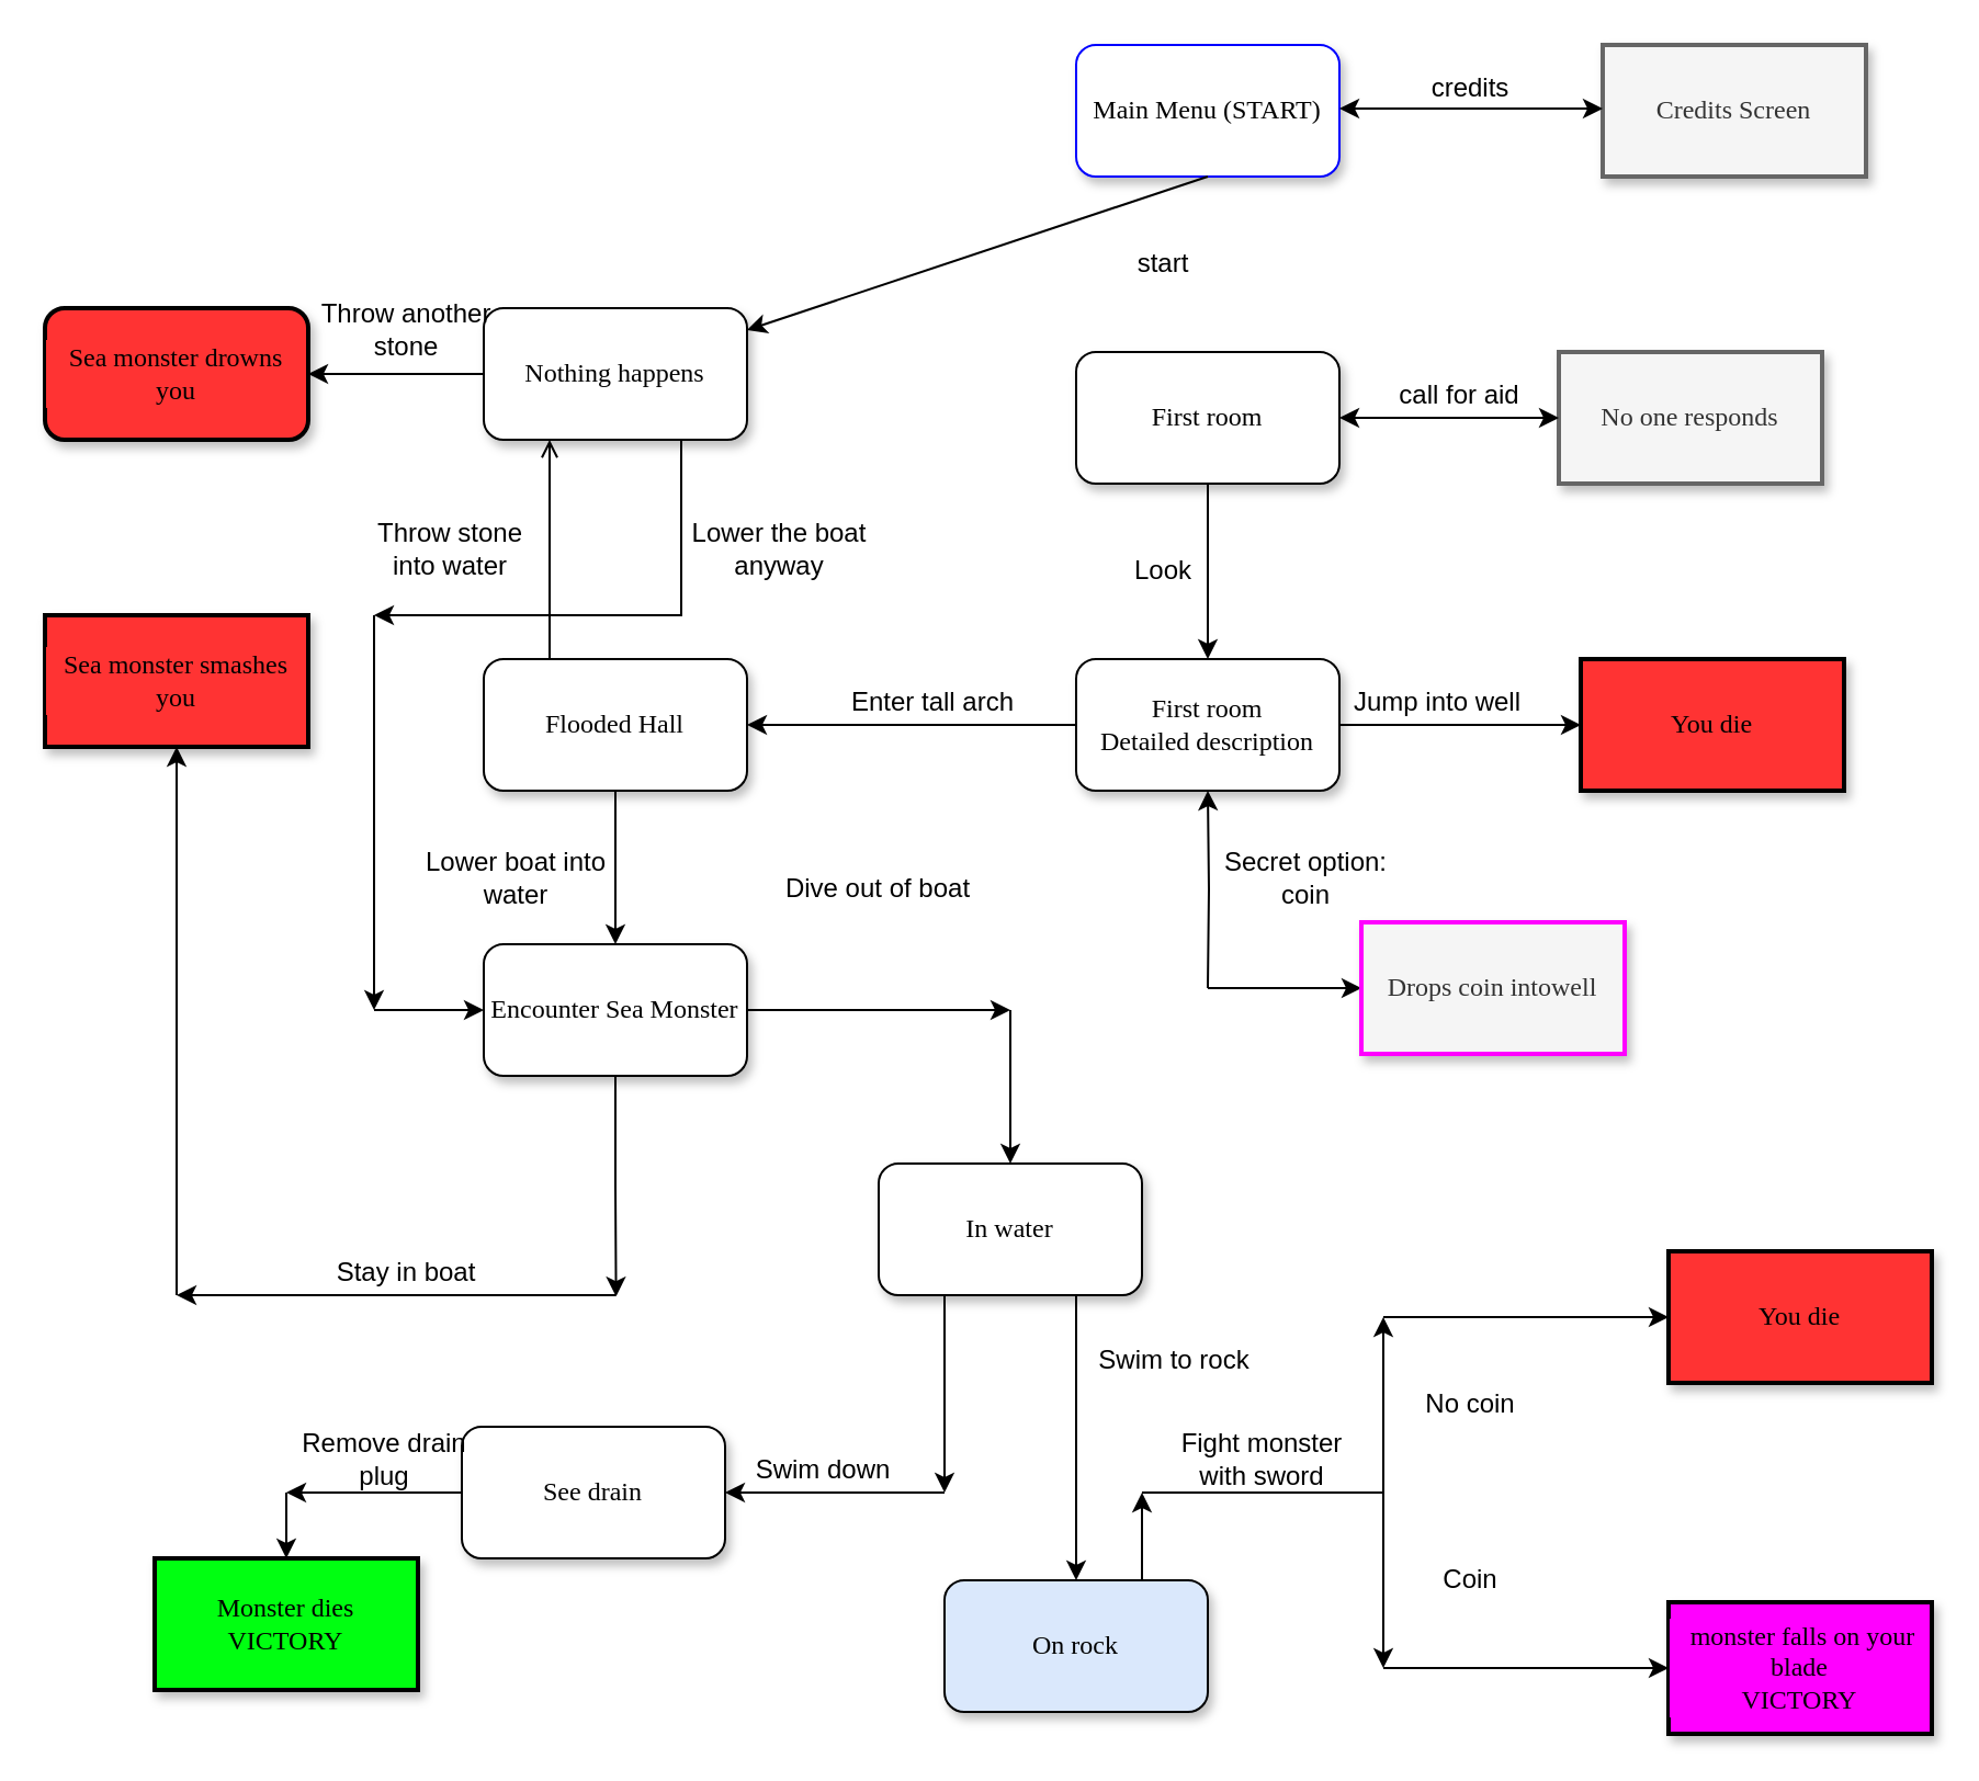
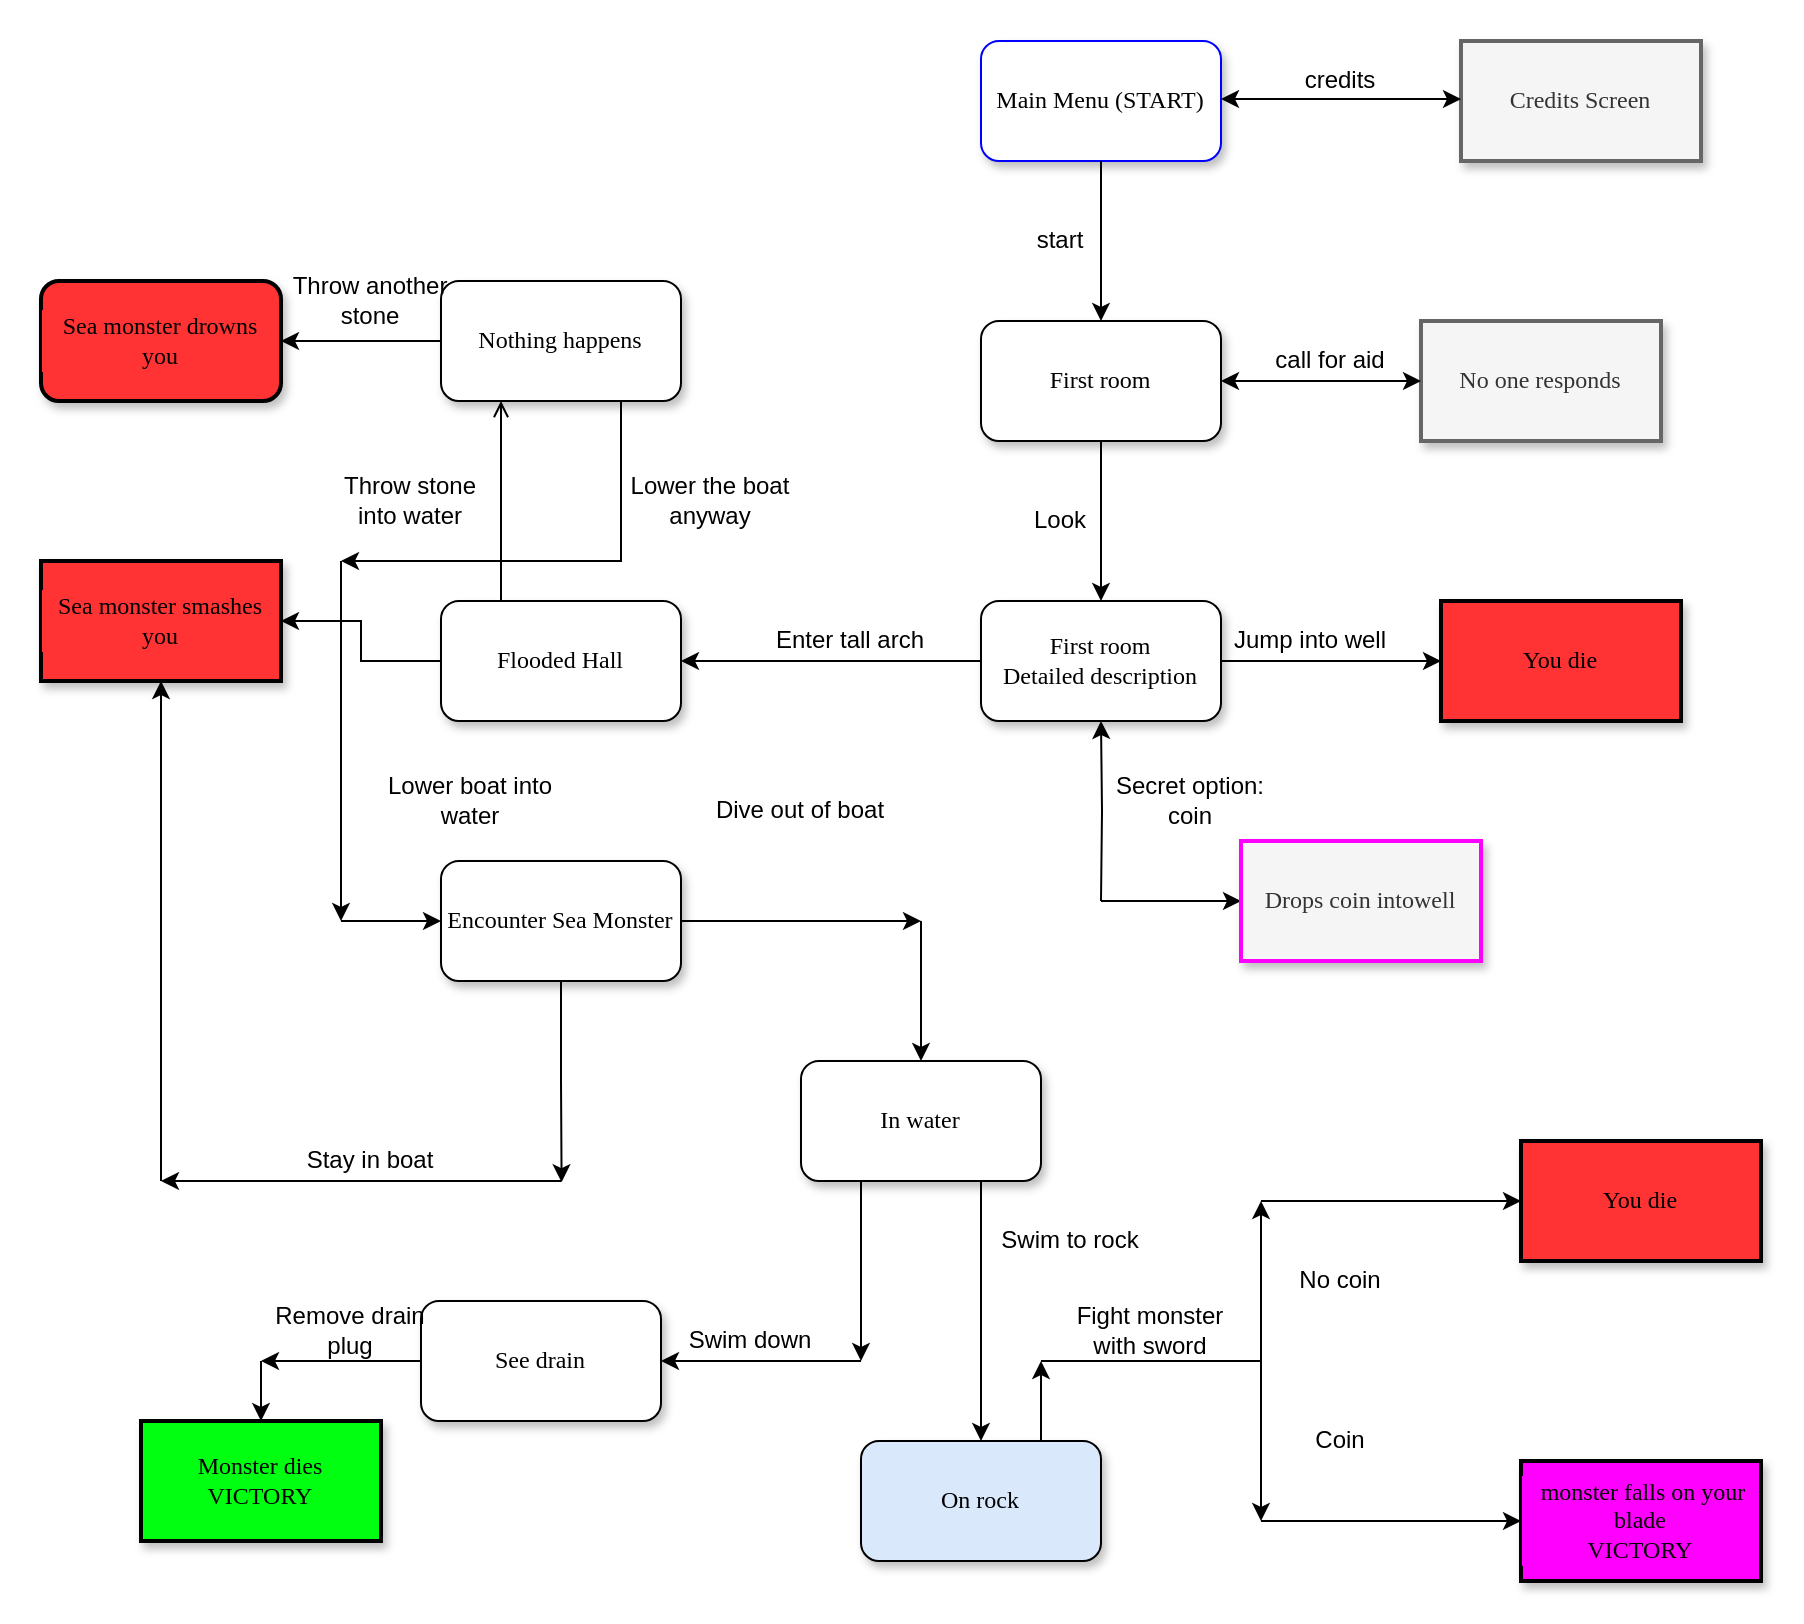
- <mxCell id="11" value="&lt;div&gt;&lt;br&gt;&lt;/div&gt;" style="endArrow=classic;html=1;exitX=0.5;exitY=1;exitDx=0;exitDy=0;" edge="1" parent="1" source="2" target="32"><mxGeometry width="50" height="50" relative="1" as="geometry"><mxPoint x="510" y="145" as="sourcePoint" /><mxPoint x="560" y="95" as="targetPoint" /></mxGeometry></mxCell>
+ <mxCell id="11" value="&lt;div&gt;&lt;br&gt;&lt;/div&gt;" style="endArrow=classic;html=1;exitX=0.5;exitY=1;exitDx=0;exitDy=0;entryX=0.5;entryY=0;entryDx=0;entryDy=0;" edge="1" parent="1" source="2" target="5"><mxGeometry width="50" height="50" relative="1" as="geometry"><mxPoint x="510" y="145" as="sourcePoint" /><mxPoint x="560" y="95" as="targetPoint" /></mxGeometry></mxCell>
- <mxCell id="23" style="edgeStyle=orthogonalEdgeStyle;rounded=0;orthogonalLoop=1;jettySize=auto;html=1;entryX=0.5;entryY=0;entryDx=0;entryDy=0;" edge="1" parent="1" source="24" target="29"><mxGeometry relative="1" as="geometry" /></mxCell>
+ <mxCell id="23" style="edgeStyle=orthogonalEdgeStyle;rounded=0;orthogonalLoop=1;jettySize=auto;html=1;" edge="1" parent="1" source="24" target="68"><mxGeometry relative="1" as="geometry" /></mxCell>
